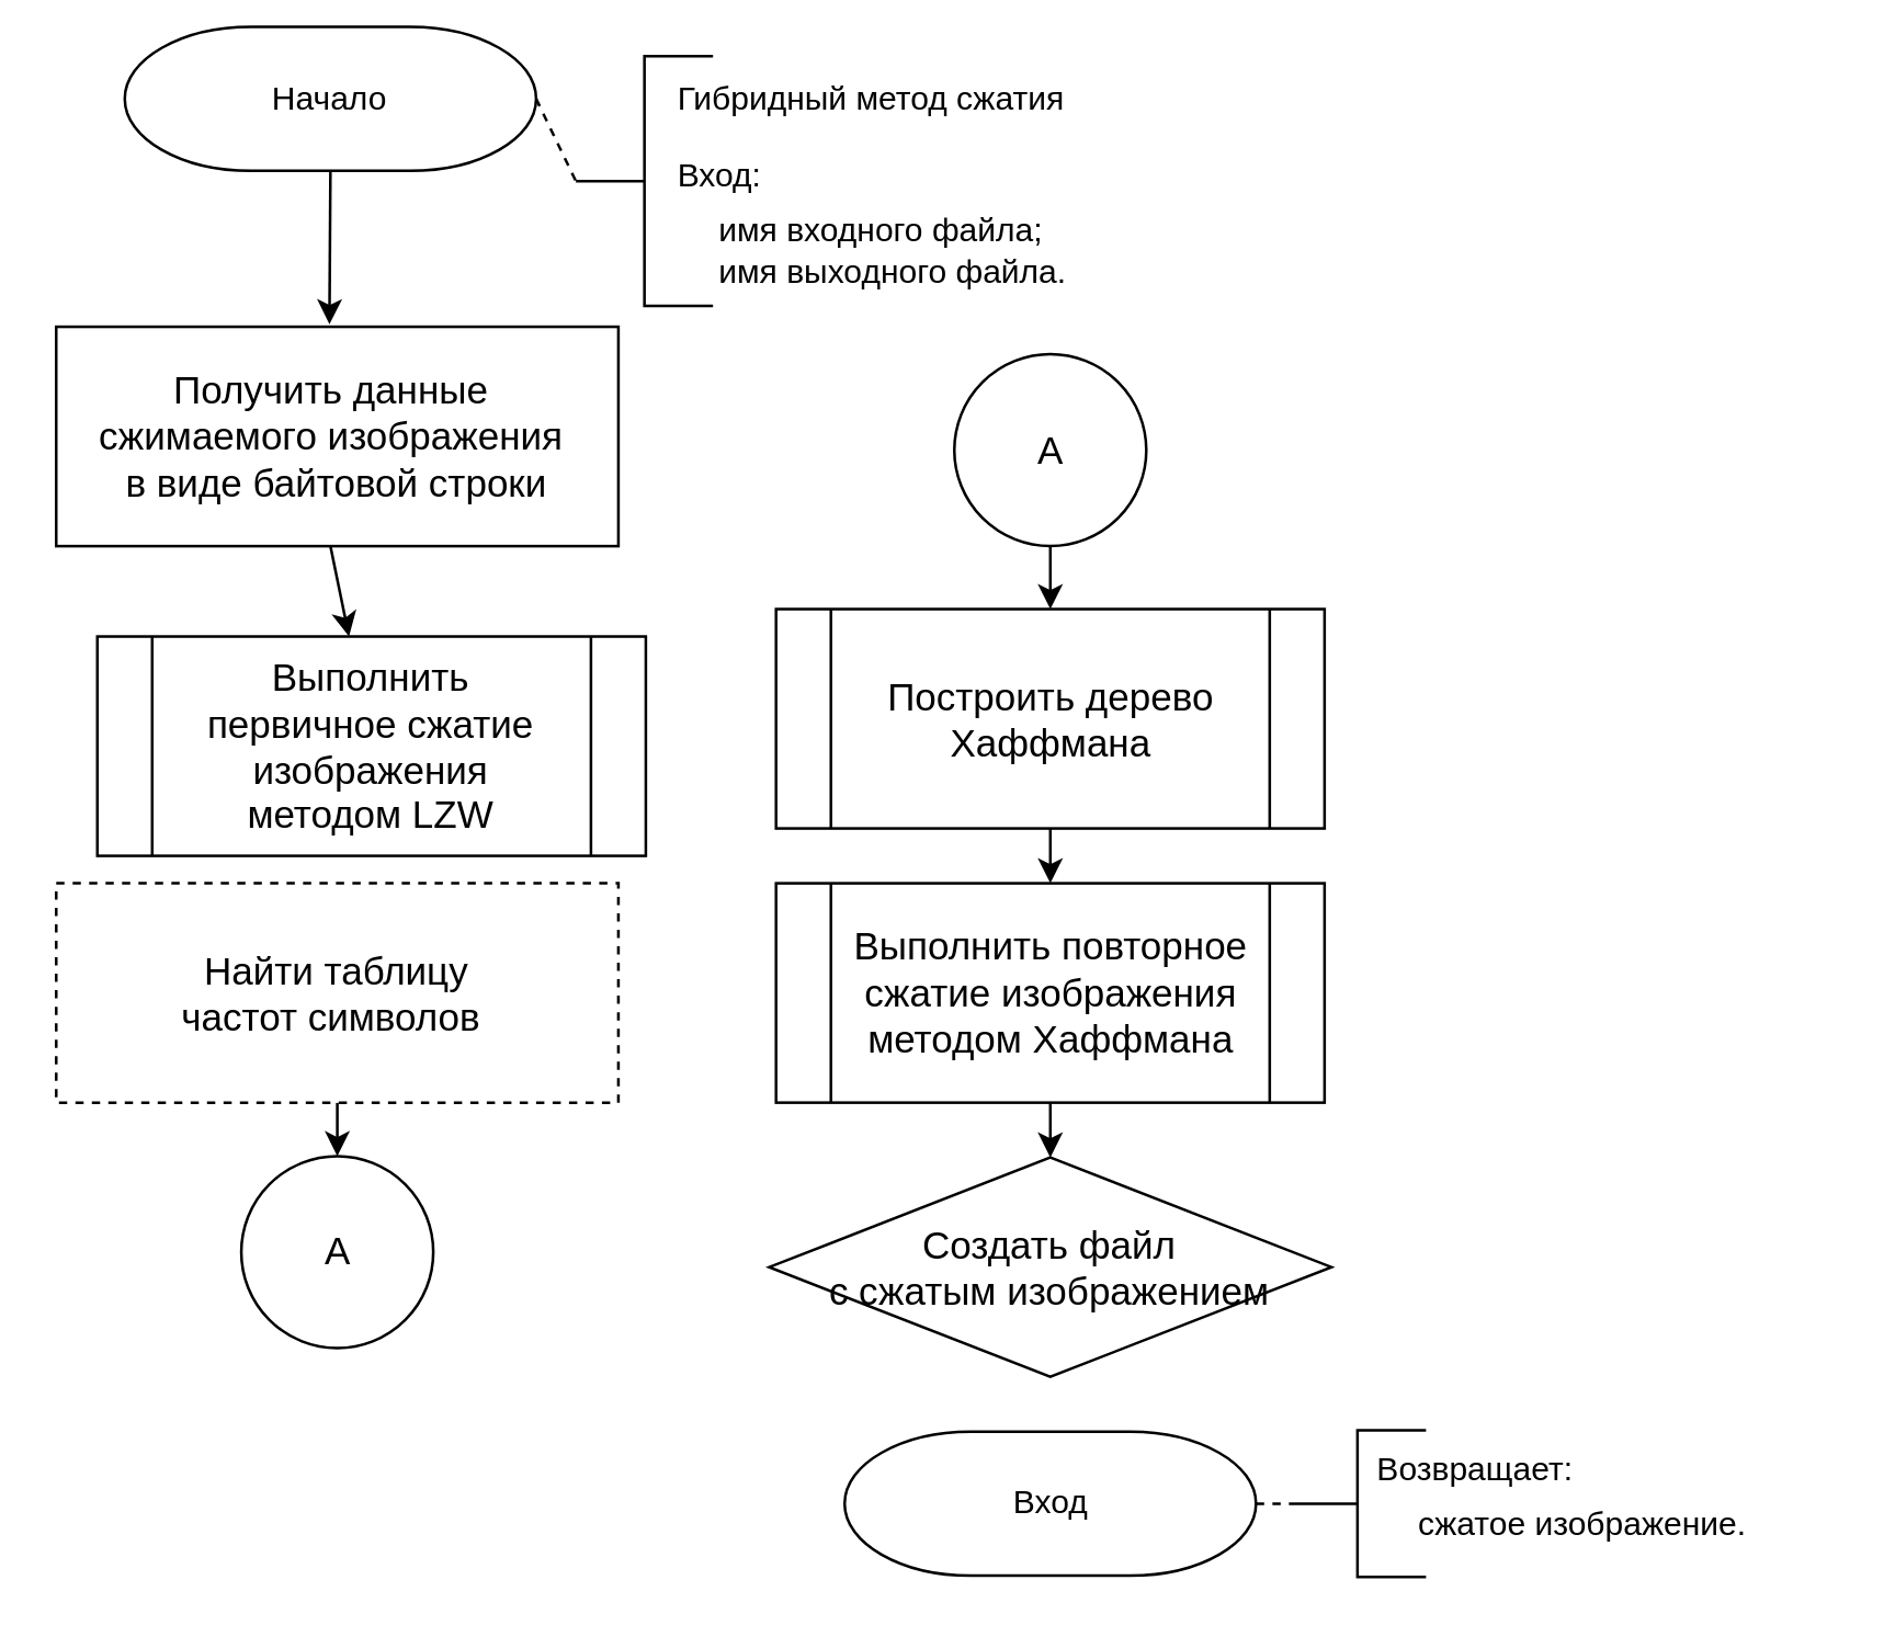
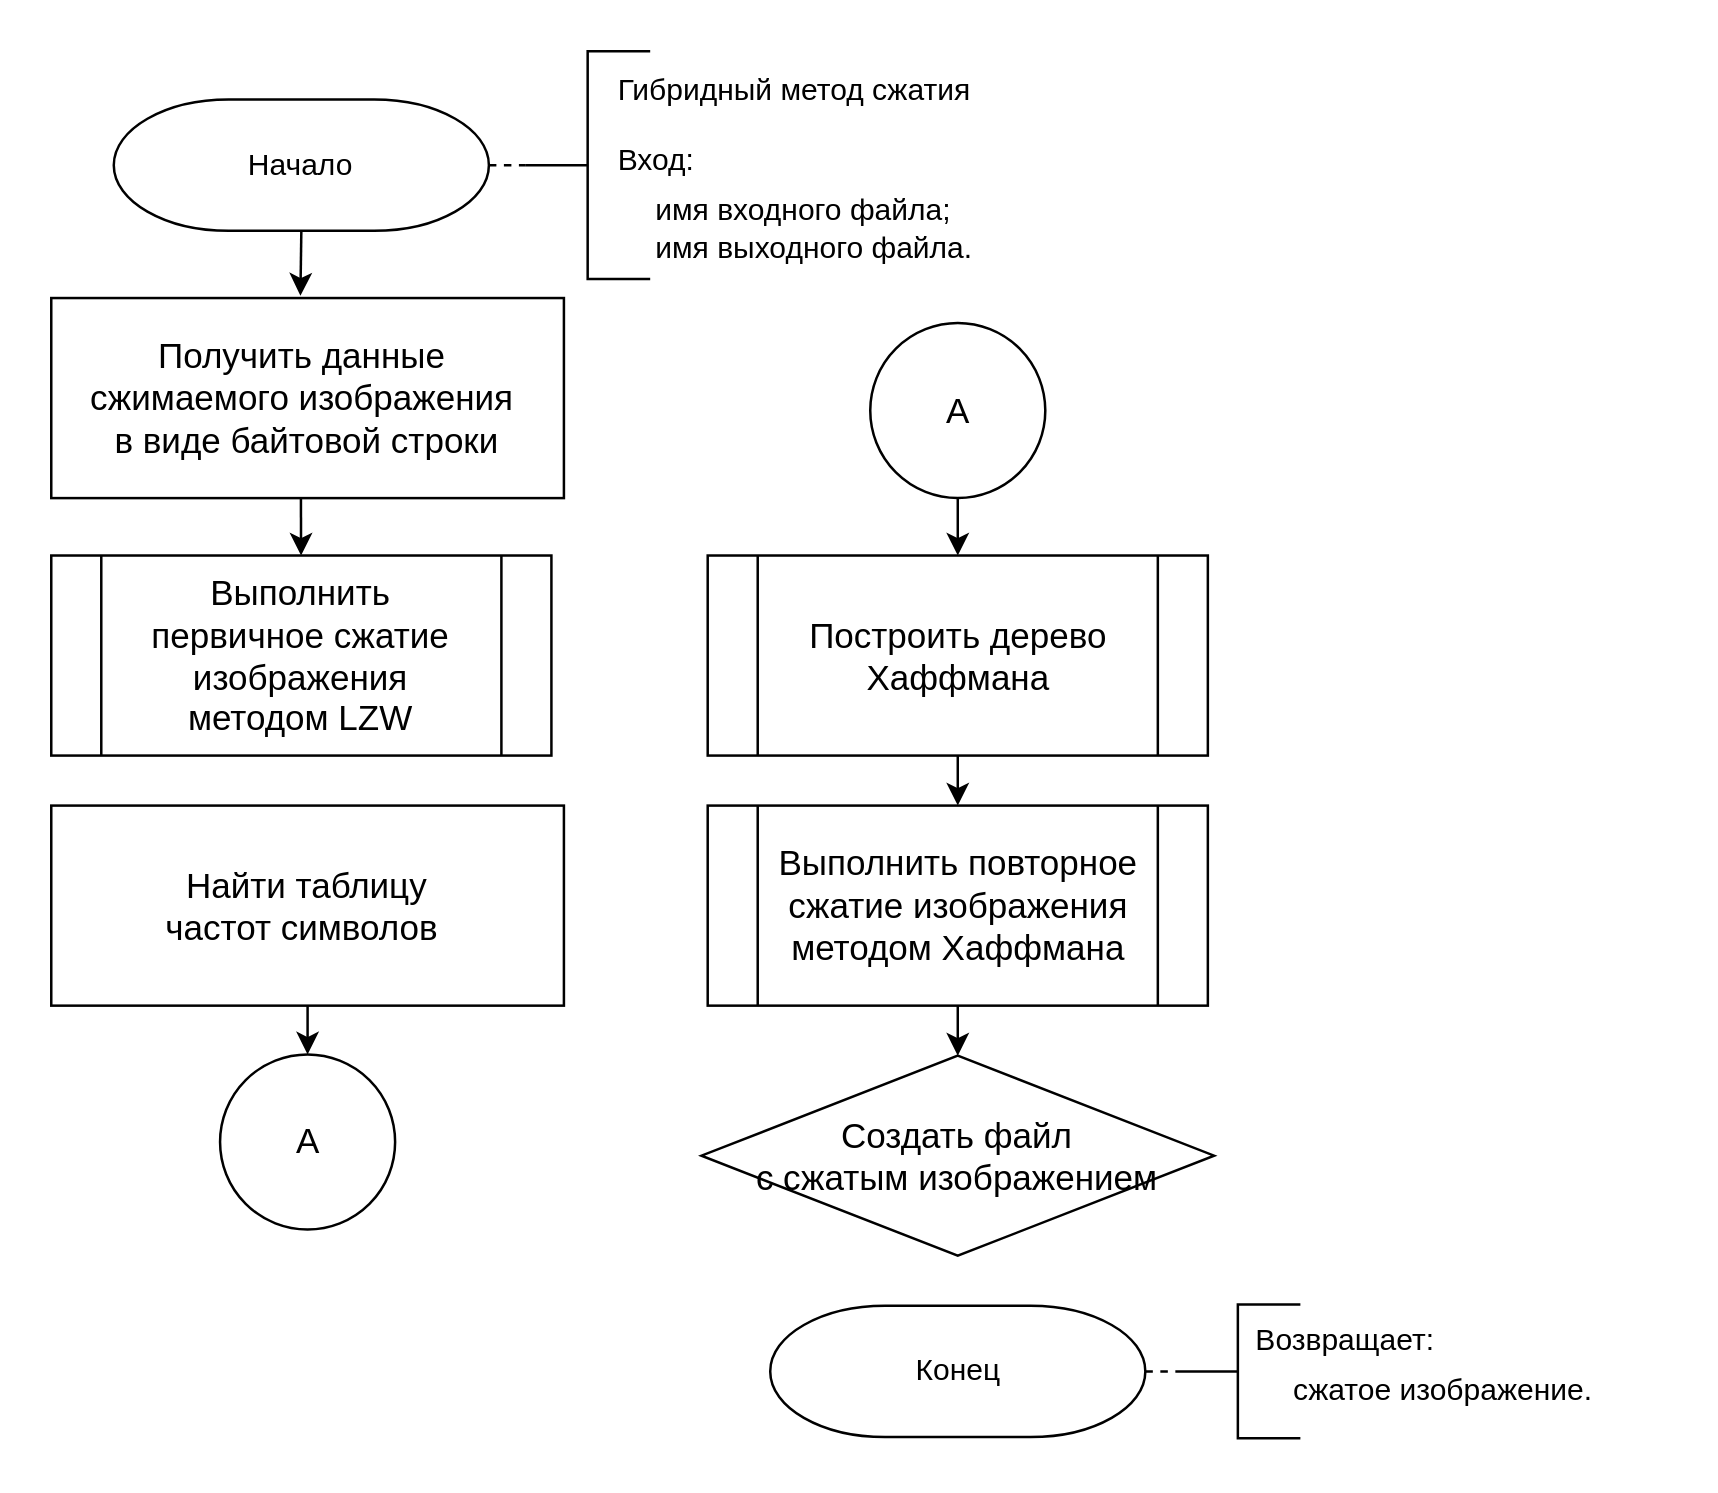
- <mxCell id="4" value="Начало" style="strokeWidth=1;html=1;shape=mxgraph.flowchart.terminator;whiteSpace=wrap;strokeColor=default;gradientColor=none;" parent="1" vertex="1"><mxGeometry x="45" y="9.29" width="150" height="52.5" as="geometry" /></mxCell>
+ <mxCell id="4" value="Начало" style="strokeWidth=1;html=1;shape=mxgraph.flowchart.terminator;whiteSpace=wrap;strokeColor=default;gradientColor=none;" parent="1" vertex="1"><mxGeometry x="45" y="39.29" width="150" height="52.5" as="geometry" /></mxCell>
- <mxCell id="10" value="&lt;font&gt;&lt;font&gt;&lt;span style=&quot;font-size: 14px;&quot;&gt;&lt;font style=&quot;color: rgb(0, 0, 0);&quot;&gt;Выполнить&lt;/font&gt;&lt;/span&gt;&lt;br style=&quot;font-size: 14px;&quot;&gt;&lt;/font&gt;&lt;span style=&quot;font-size: 14px;&quot;&gt;&lt;font style=&quot;color: rgb(0, 0, 0);&quot;&gt;первичное сжатие изображения&lt;/font&gt;&lt;/span&gt;&lt;br style=&quot;font-size: 14px;&quot;&gt;&lt;span style=&quot;color: light-dark(rgb(0, 0, 0), rgb(237, 237, 237)); font-size: 14px;&quot;&gt;методом LZW&lt;/span&gt;&lt;/font&gt;" style="shape=process;whiteSpace=wrap;html=1;backgroundOutline=1;strokeColor=default;strokeWidth=1;fontSize=12;gradientColor=none;" parent="1" vertex="1"><mxGeometry x="35" y="231.63" width="200" height="80" as="geometry" /></mxCell>
+ <mxCell id="10" value="&lt;font&gt;&lt;font&gt;&lt;span style=&quot;font-size: 14px;&quot;&gt;&lt;font style=&quot;color: rgb(0, 0, 0);&quot;&gt;Выполнить&lt;/font&gt;&lt;/span&gt;&lt;br style=&quot;font-size: 14px;&quot;&gt;&lt;/font&gt;&lt;span style=&quot;font-size: 14px;&quot;&gt;&lt;font style=&quot;color: rgb(0, 0, 0);&quot;&gt;первичное сжатие изображения&lt;/font&gt;&lt;/span&gt;&lt;br style=&quot;font-size: 14px;&quot;&gt;&lt;span style=&quot;color: light-dark(rgb(0, 0, 0), rgb(237, 237, 237)); font-size: 14px;&quot;&gt;методом LZW&lt;/span&gt;&lt;/font&gt;" style="shape=process;whiteSpace=wrap;html=1;backgroundOutline=1;strokeColor=default;strokeWidth=1;fontSize=12;gradientColor=none;" parent="1" vertex="1"><mxGeometry x="20" y="221.63" width="200" height="80" as="geometry" /></mxCell>
- <mxCell id="16" value="&lt;span style=&quot;font-size: 14px;&quot;&gt;&lt;font style=&quot;color: rgb(0, 0, 0);&quot;&gt;Найти таблицу &lt;/font&gt;&lt;br&gt;&lt;font style=&quot;color: rgb(0, 0, 0);&quot;&gt;частот символов&amp;nbsp;&lt;/font&gt;&lt;/span&gt;" style="rounded=0;whiteSpace=wrap;html=1;strokeColor=default;strokeWidth=1;fontSize=12;gradientColor=none;dashed=1;" parent="1" vertex="1"><mxGeometry x="20" y="321.63" width="205" height="80" as="geometry" /></mxCell>
+ <mxCell id="16" value="&lt;span style=&quot;font-size: 14px;&quot;&gt;&lt;font style=&quot;color: rgb(0, 0, 0);&quot;&gt;Найти таблицу &lt;/font&gt;&lt;br&gt;&lt;font style=&quot;color: rgb(0, 0, 0);&quot;&gt;частот символов&amp;nbsp;&lt;/font&gt;&lt;/span&gt;" style="rounded=0;whiteSpace=wrap;html=1;strokeColor=default;strokeWidth=1;fontSize=12;gradientColor=none;" parent="1" vertex="1"><mxGeometry x="20" y="321.63" width="205" height="80" as="geometry" /></mxCell>
- <mxCell id="12" value="Вход" style="strokeWidth=1;html=1;shape=mxgraph.flowchart.terminator;whiteSpace=wrap;strokeColor=default;gradientColor=none;" parent="1" vertex="1"><mxGeometry x="307.5" y="521.63" width="150" height="52.5" as="geometry" /></mxCell>
+ <mxCell id="12" value="Конец" style="strokeWidth=1;html=1;shape=mxgraph.flowchart.terminator;whiteSpace=wrap;strokeColor=default;gradientColor=none;" parent="1" vertex="1"><mxGeometry x="307.5" y="521.63" width="150" height="52.5" as="geometry" /></mxCell>
